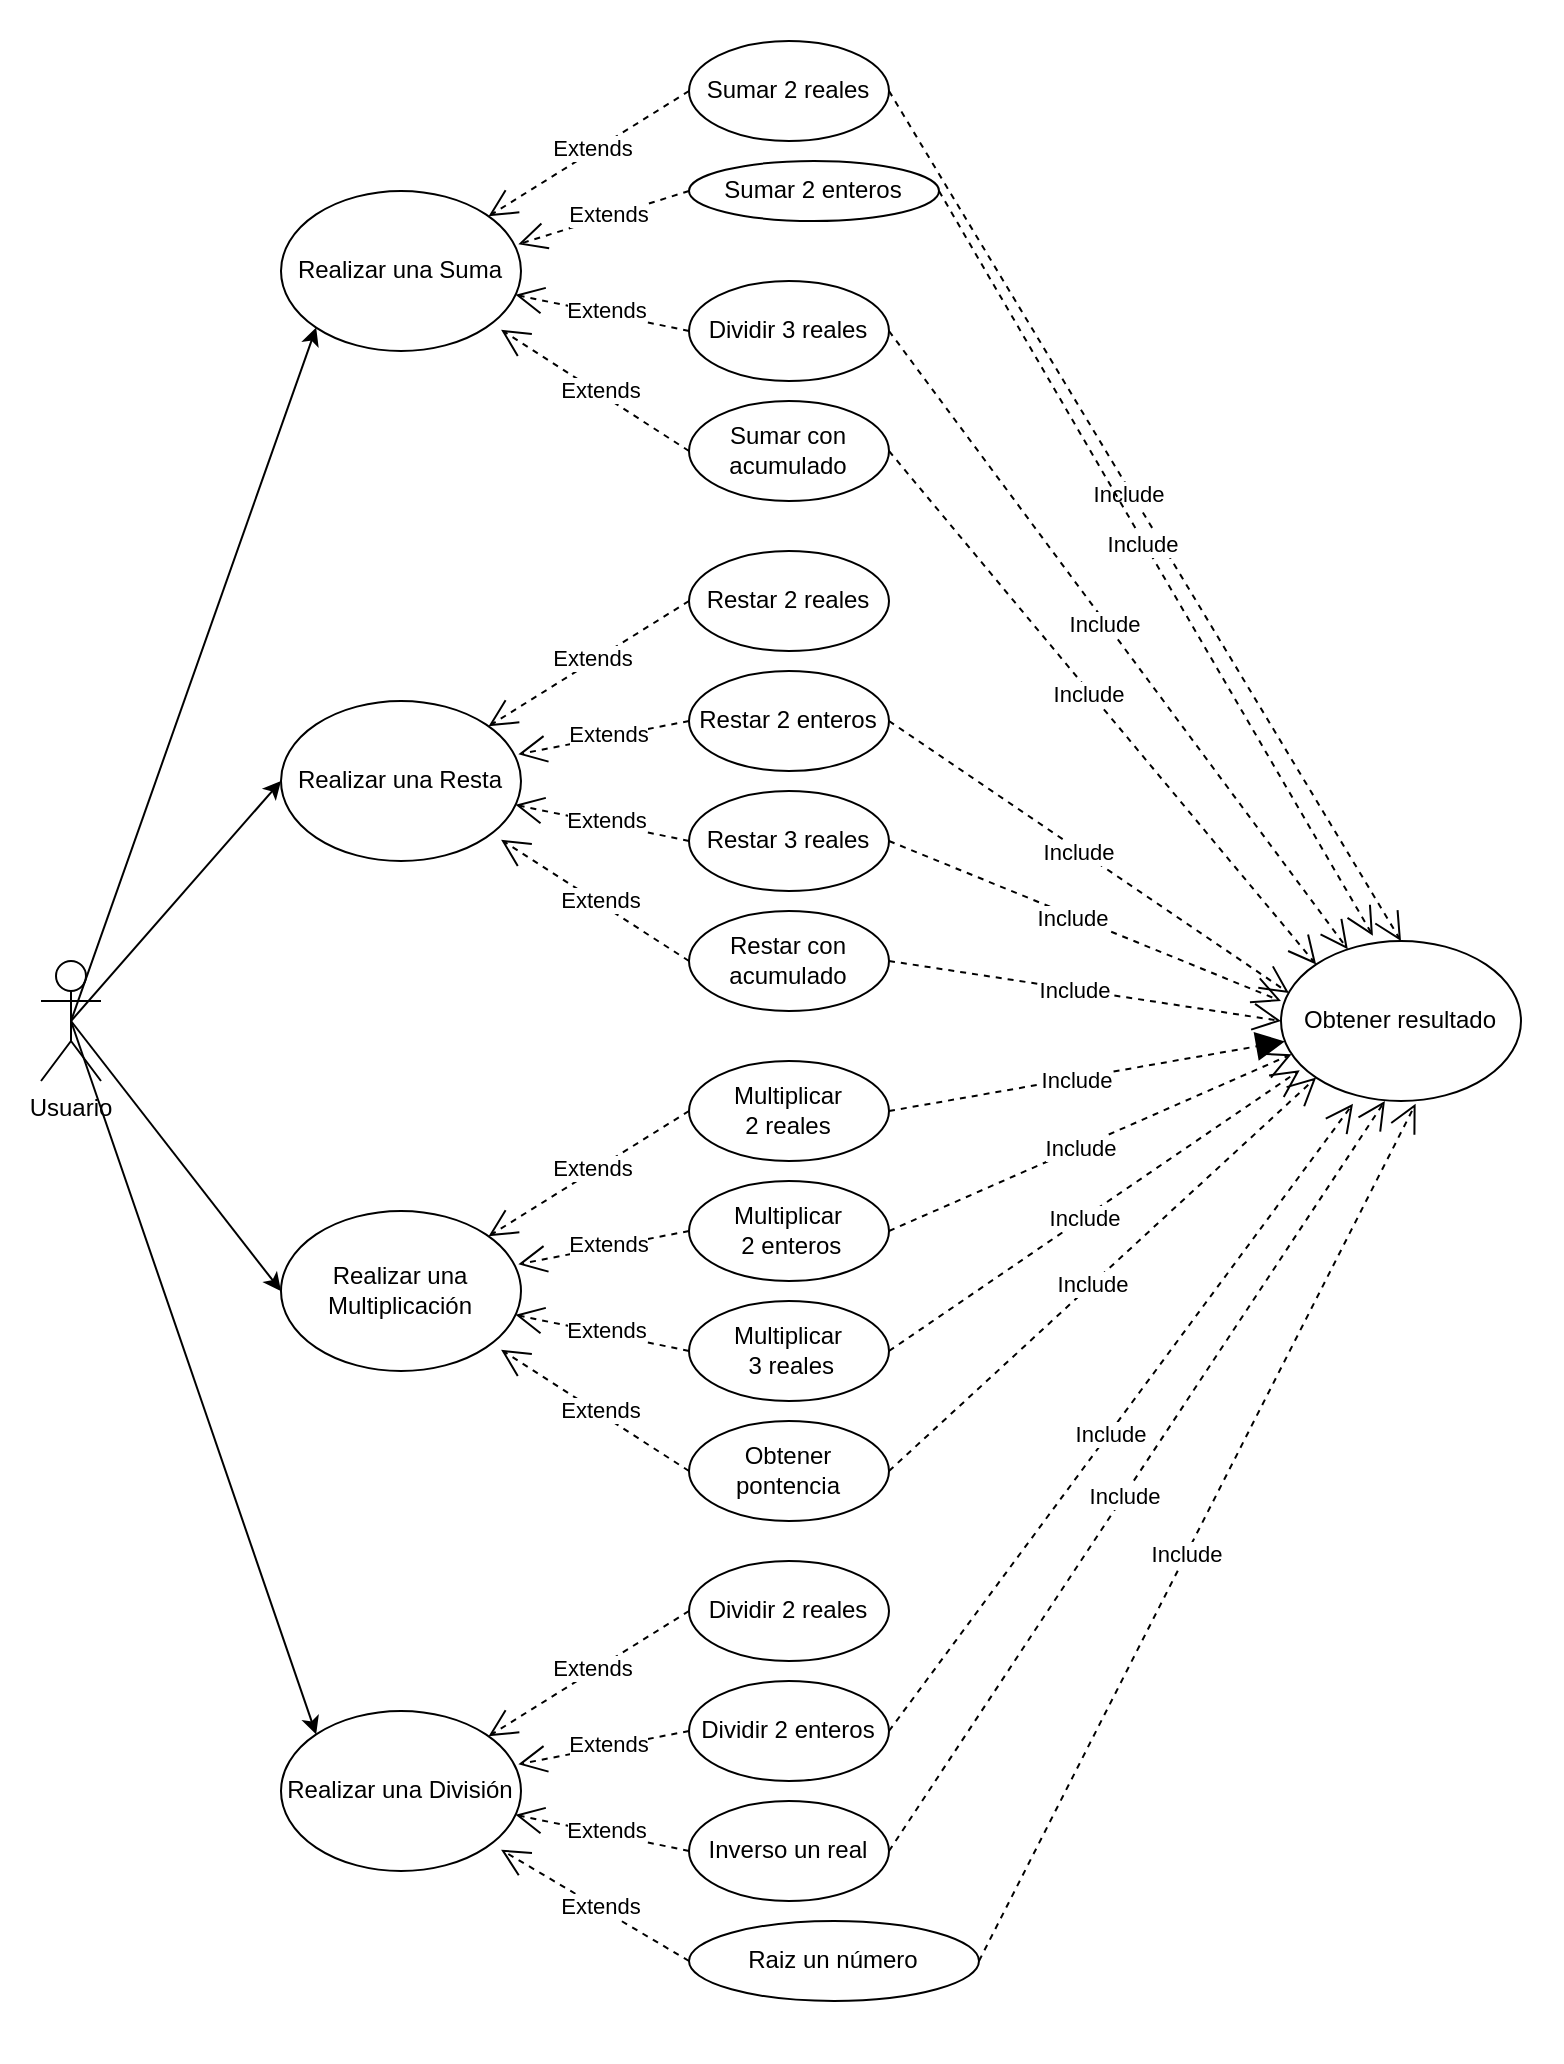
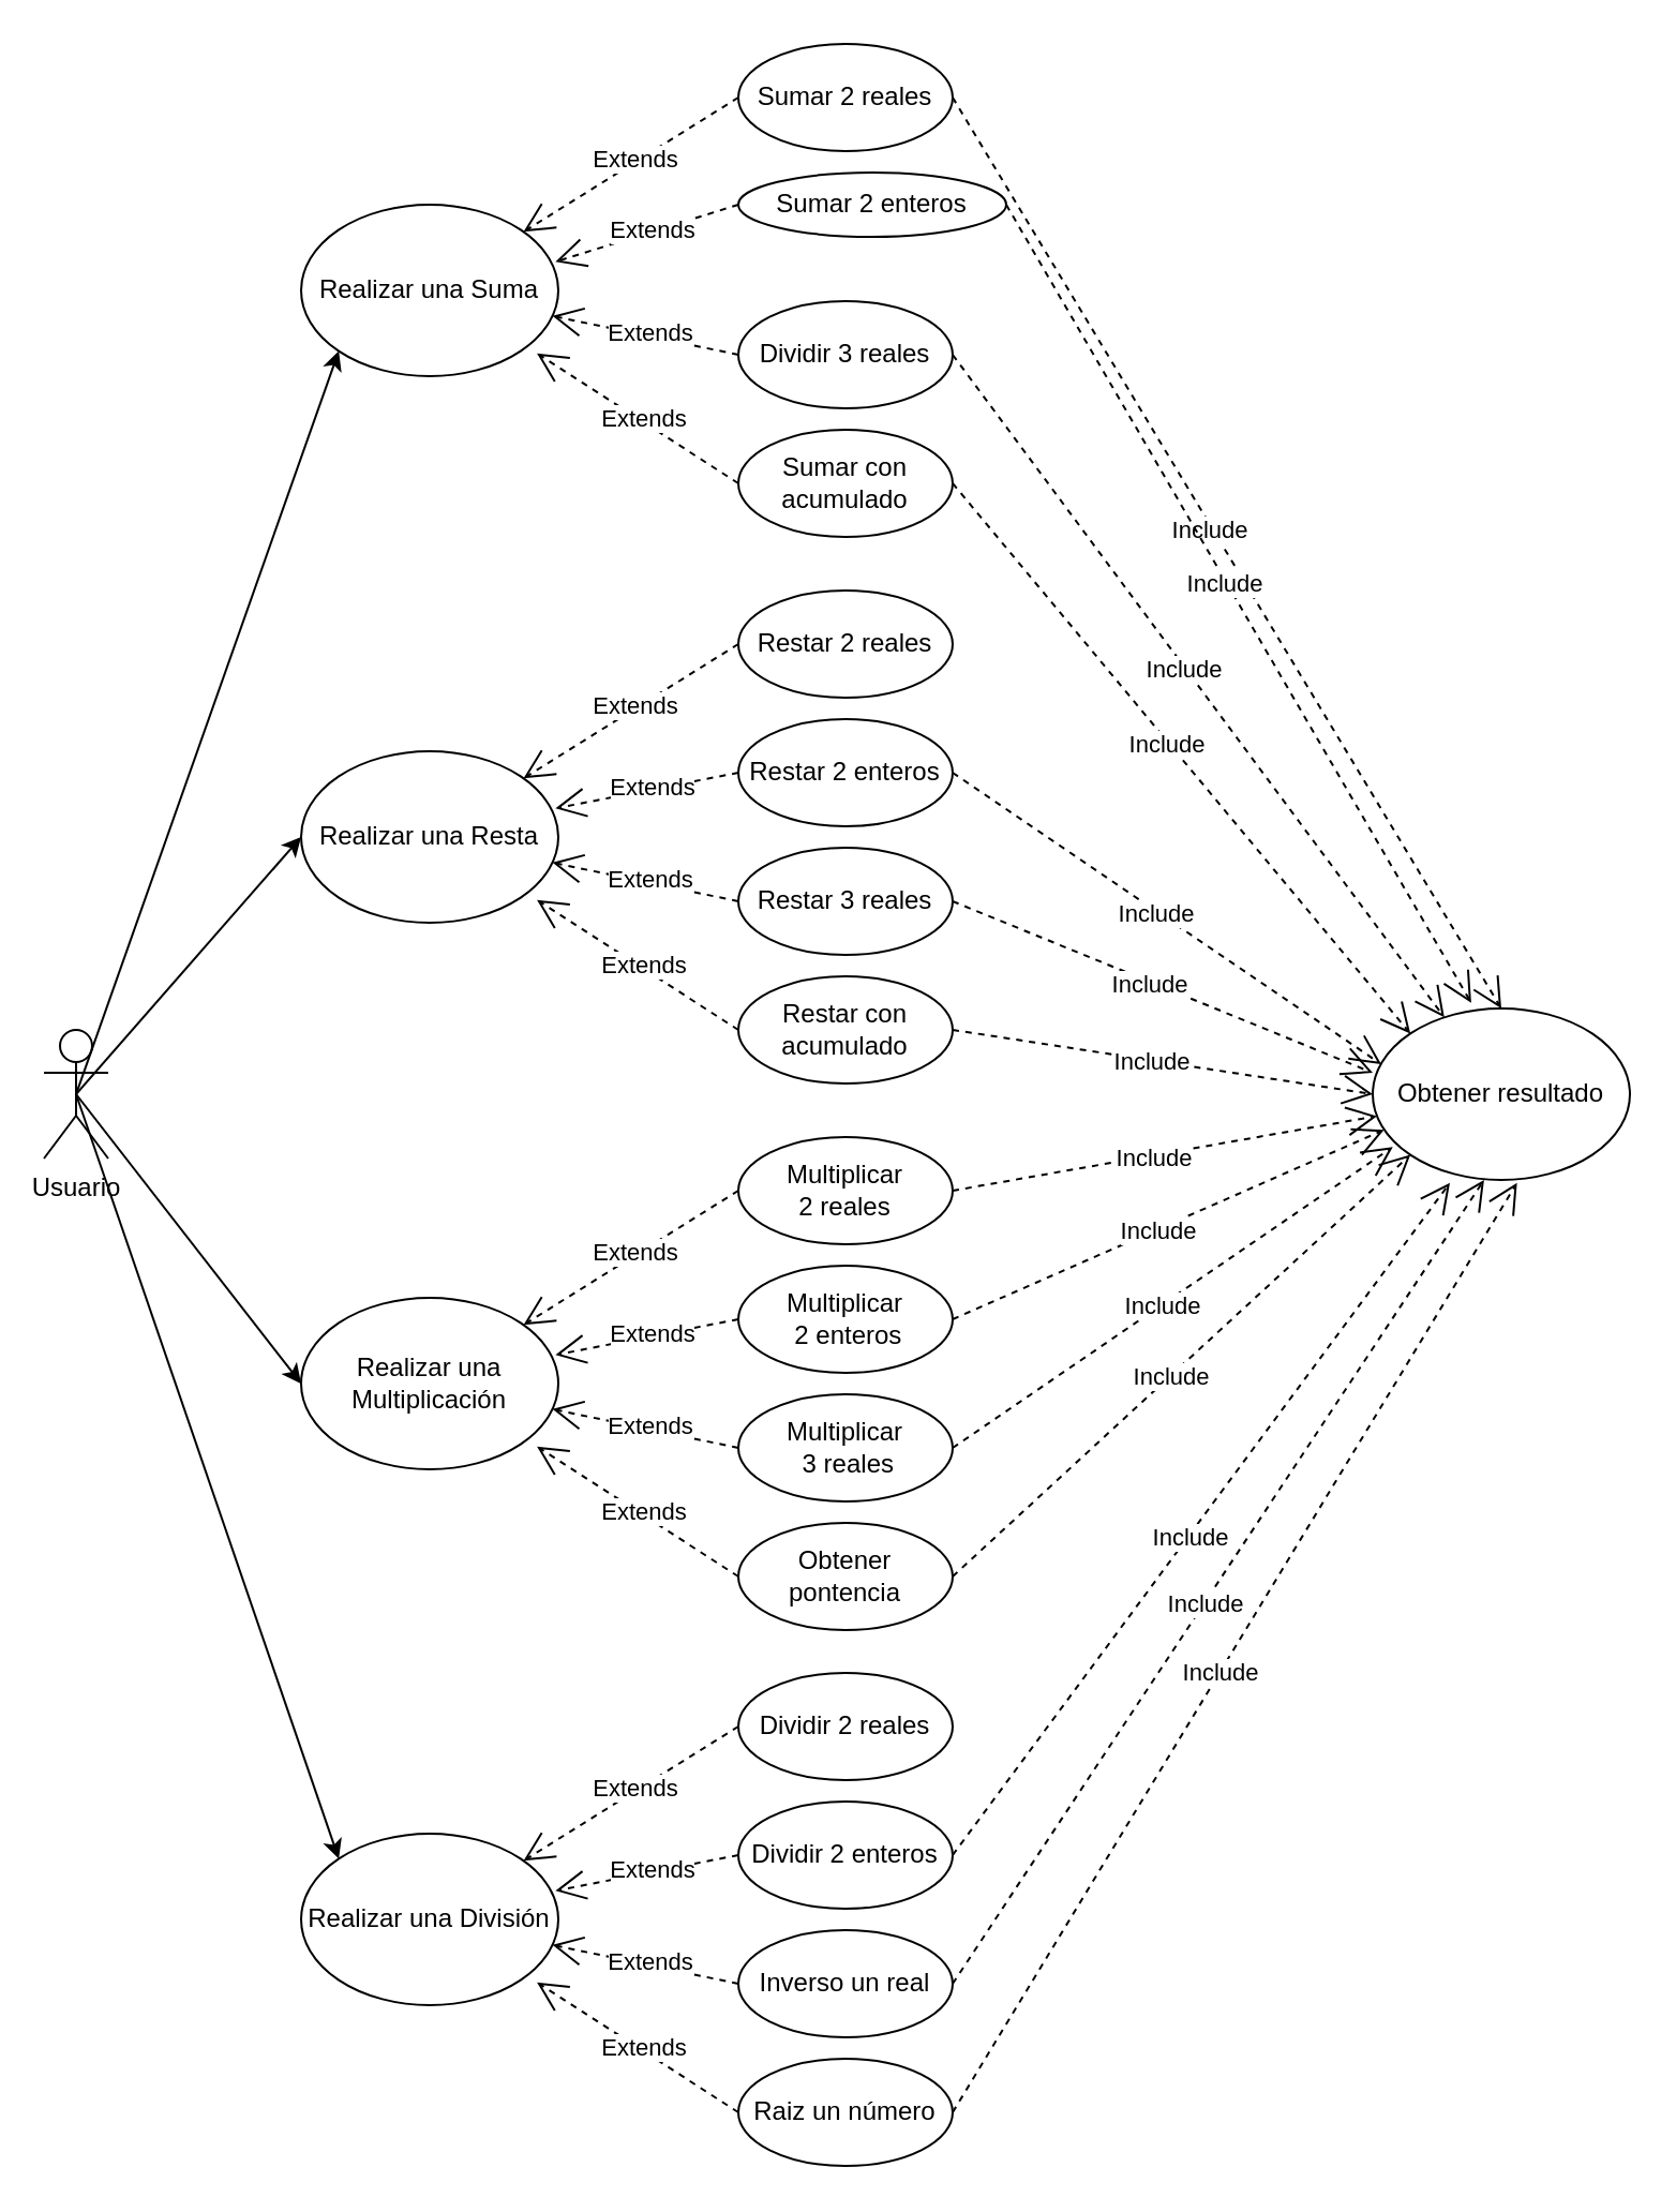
- <mxCell id="47" value="Include" style="endArrow=block;endSize=12;dashed=1;html=1;rounded=0;exitX=1;exitY=0.5;exitDx=0;exitDy=0;" edge="1" parent="1" source="27" target="4"><mxGeometry x="-0.052" y="-1" width="160" relative="1" as="geometry"><mxPoint x="460" y="560" as="sourcePoint" /><mxPoint x="590" y="840" as="targetPoint" /><mxPoint as="offset" /></mxGeometry></mxCell>
+ <mxCell id="47" value="Include" style="endArrow=open;endSize=12;dashed=1;html=1;rounded=0;exitX=1;exitY=0.5;exitDx=0;exitDy=0;" edge="1" parent="1" source="27" target="4"><mxGeometry x="-0.052" y="-1" width="160" relative="1" as="geometry"><mxPoint x="460" y="560" as="sourcePoint" /><mxPoint x="590" y="840" as="targetPoint" /><mxPoint as="offset" /></mxGeometry></mxCell>
- <mxCell id="39" value="Raiz un número" style="ellipse;whiteSpace=wrap;html=1;" vertex="1" parent="1"><mxGeometry x="344" y="960" width="145" height="40" as="geometry" /></mxCell>
+ <mxCell id="39" value="Raiz un número" style="ellipse;whiteSpace=wrap;html=1;" vertex="1" parent="1"><mxGeometry x="344" y="960" width="100" height="50" as="geometry" /></mxCell>
